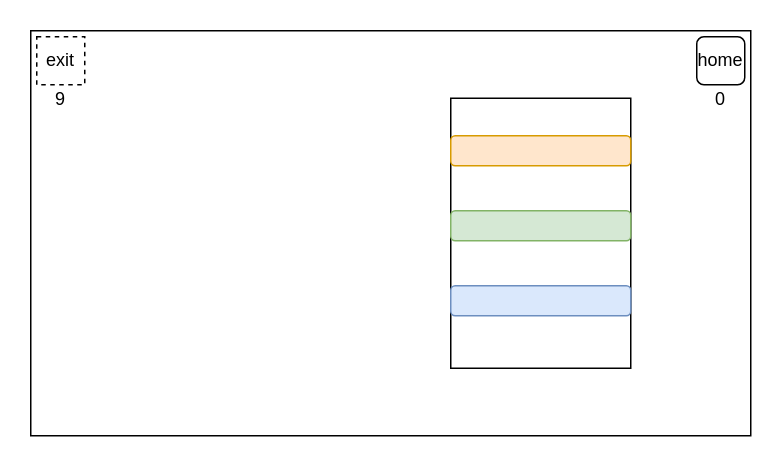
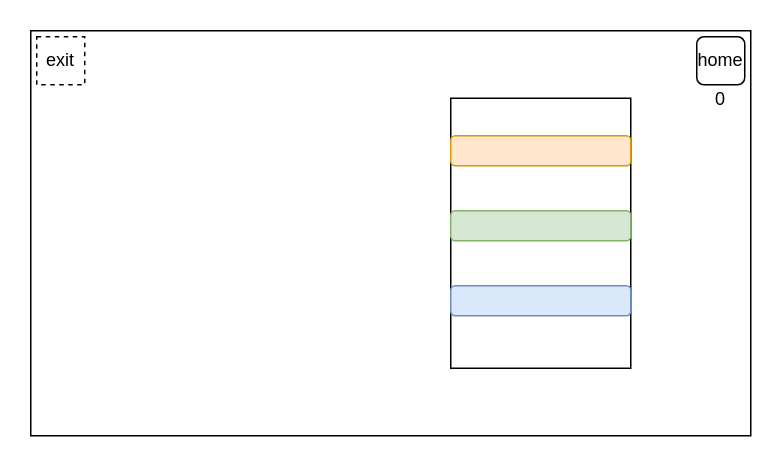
- <mxCell id="4" value="9" style="text;html=1;strokeColor=none;fillColor=none;align=center;verticalAlign=middle;whiteSpace=wrap;rounded=0;" vertex="1" parent="1"><mxGeometry y="56" width="40" height="20" as="geometry" x="20" /></mxCell>
